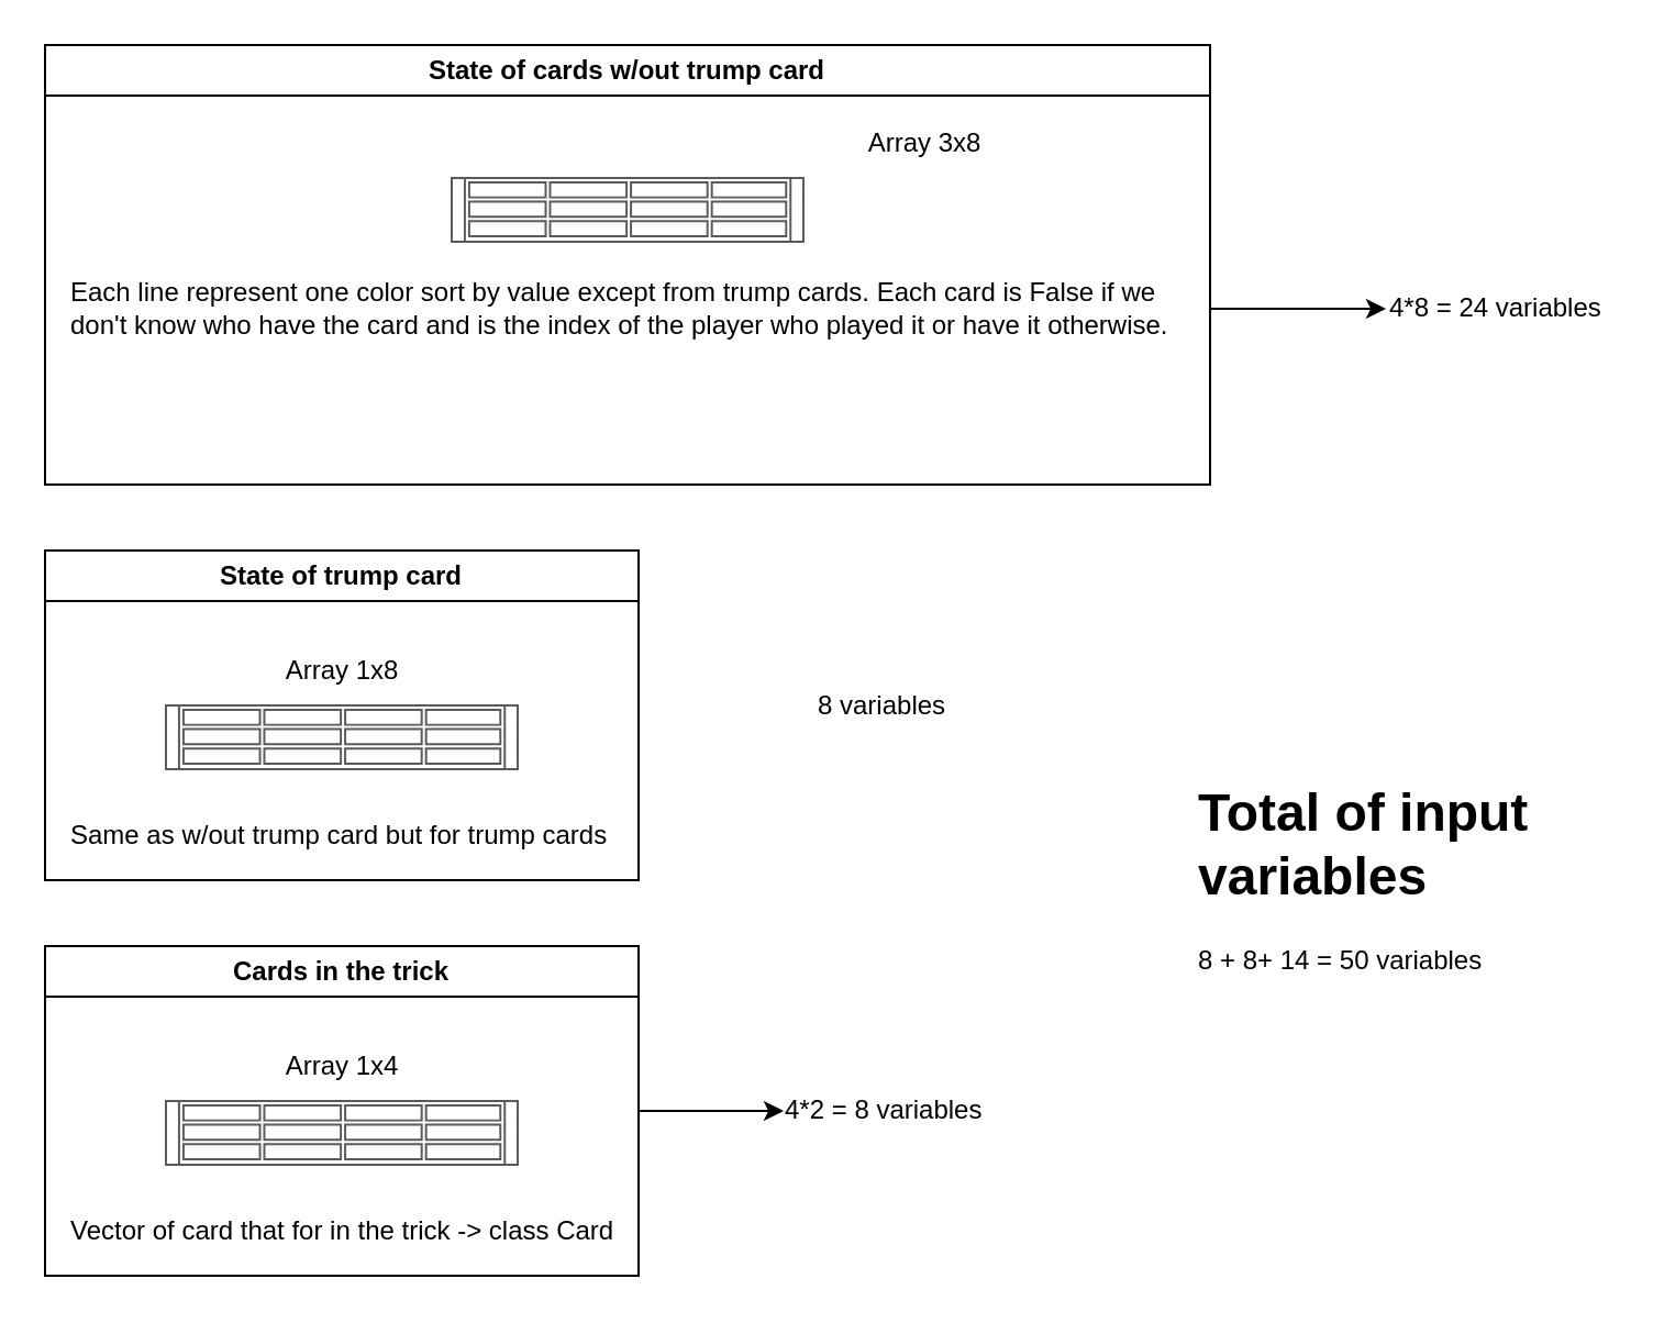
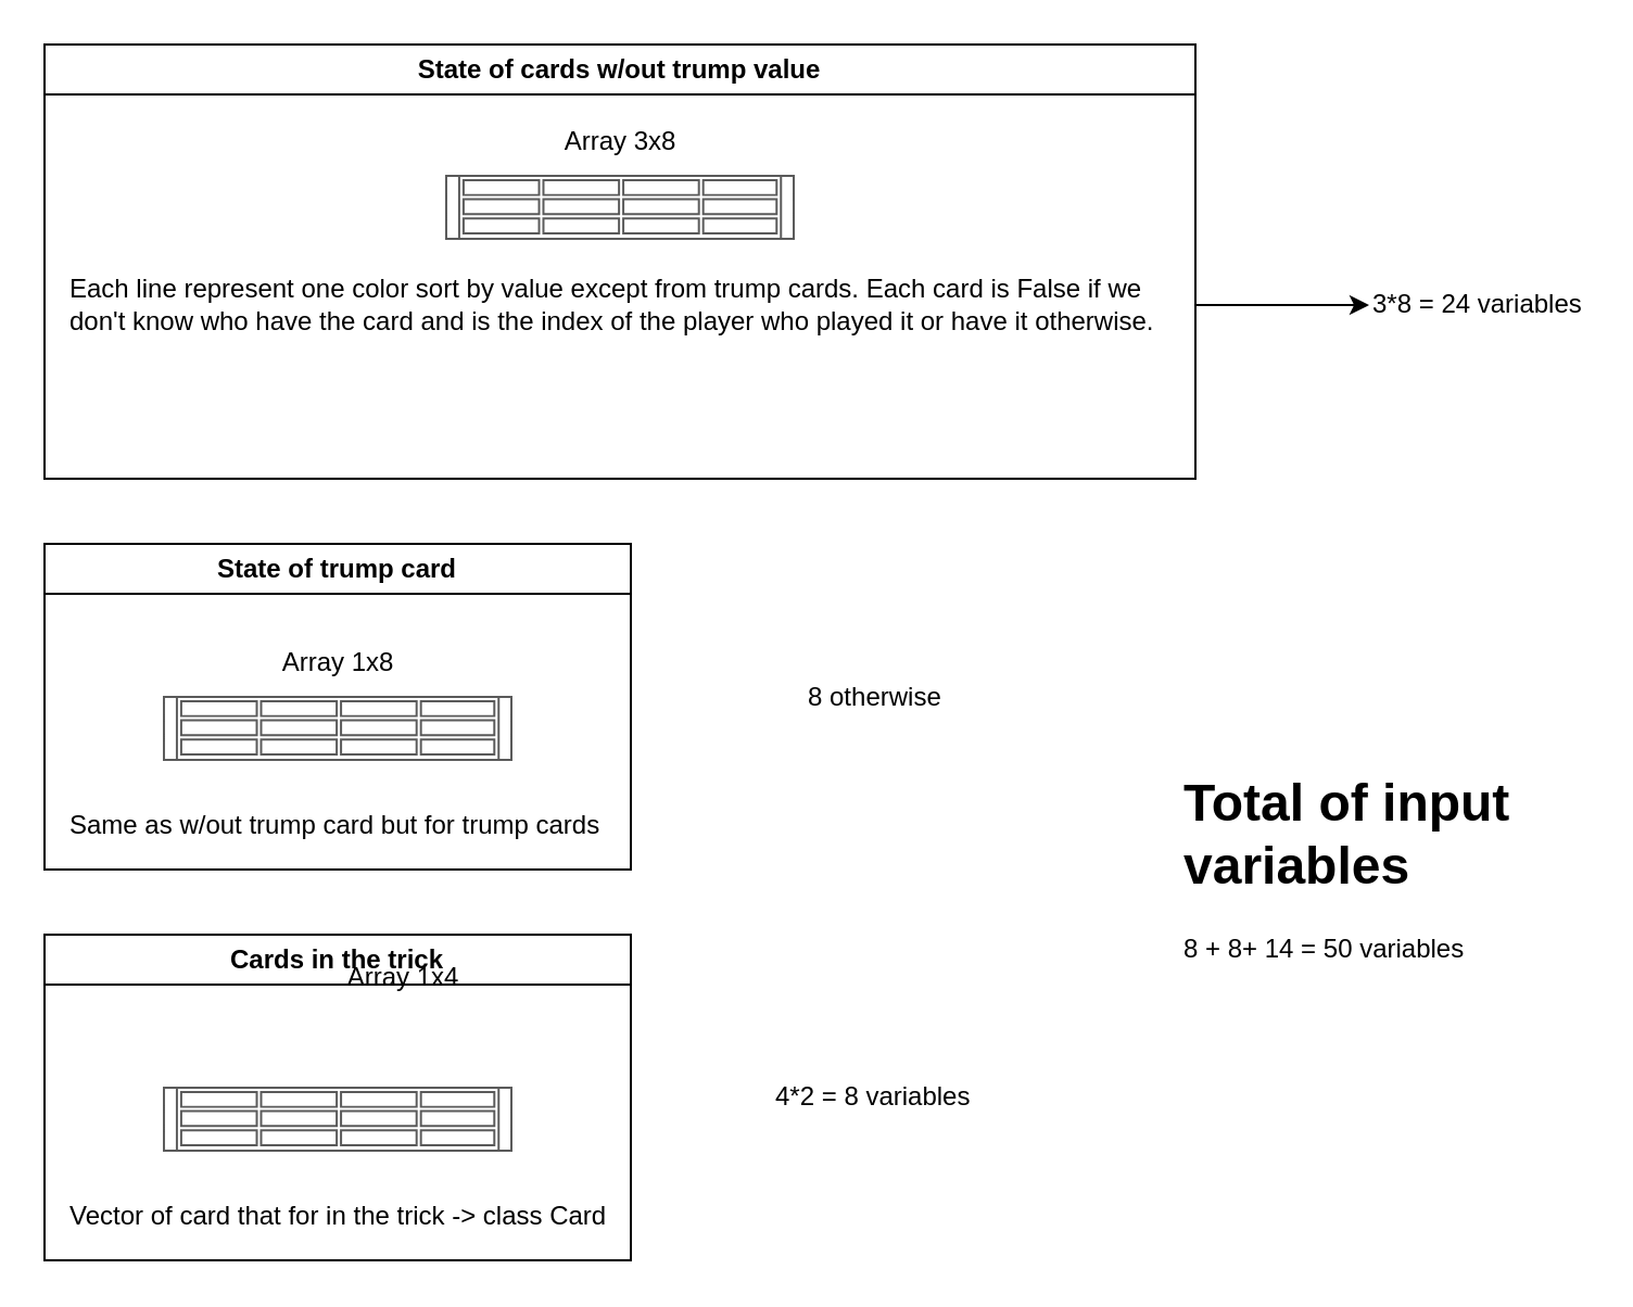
- <mxCell id="2" value="State of cards w/out trump card" style="swimlane;whiteSpace=wrap;html=1;startSize=23;" parent="1" vertex="1"><mxGeometry x="20" y="20" width="530" height="200" as="geometry" /></mxCell>
+ <mxCell id="2" value="State of cards w/out trump value" style="swimlane;whiteSpace=wrap;html=1;startSize=23;" parent="1" vertex="1"><mxGeometry x="20" y="20" width="530" height="200" as="geometry" /></mxCell>
- <mxCell id="3" value="Array 3x8" style="text;html=1;align=center;verticalAlign=middle;resizable=0;points=[];autosize=1;strokeColor=none;fillColor=none;" parent="2" vertex="1"><mxGeometry x="365" y="30" width="70" height="30" as="geometry" /></mxCell>
+ <mxCell id="3" value="Array 3x8" style="text;html=1;align=center;verticalAlign=middle;resizable=0;points=[];autosize=1;strokeColor=none;fillColor=none;" parent="2" vertex="1"><mxGeometry x="230" y="30" width="70" height="30" as="geometry" /></mxCell>
- <mxCell id="10" value="4*8 = 24 variables" style="text;html=1;align=left;verticalAlign=middle;resizable=1;points=[];strokeColor=none;fillColor=none;movable=1;rotatable=1;deletable=1;editable=1;connectable=1;" parent="1" vertex="1"><mxGeometry x="630" y="120" width="100" height="40" as="geometry" /></mxCell>
+ <mxCell id="10" value="3*8 = 24 variables" style="text;html=1;align=left;verticalAlign=middle;resizable=1;points=[];strokeColor=none;fillColor=none;movable=1;rotatable=1;deletable=1;editable=1;connectable=1;" parent="1" vertex="1"><mxGeometry x="630" y="120" width="100" height="40" as="geometry" /></mxCell>
- <mxCell id="12" value="8 variables" style="text;html=1;align=left;verticalAlign=middle;resizable=1;points=[];strokeColor=none;fillColor=none;movable=1;rotatable=1;deletable=1;editable=1;connectable=1;" parent="1" vertex="1"><mxGeometry x="370" y="301" width="60" height="40" as="geometry" /></mxCell>
+ <mxCell id="12" value="8 otherwise" style="text;html=1;align=left;verticalAlign=middle;resizable=1;points=[];strokeColor=none;fillColor=none;movable=1;rotatable=1;deletable=1;editable=1;connectable=1;" parent="1" vertex="1"><mxGeometry x="370" y="301" width="60" height="40" as="geometry" /></mxCell>
- <mxCell id="15" value="Array 1x4" style="text;html=1;align=center;verticalAlign=middle;resizable=0;points=[];autosize=1;strokeColor=none;fillColor=none;" parent="14" vertex="1"><mxGeometry x="100" y="40" width="70" height="30" as="geometry" /></mxCell>
+ <mxCell id="15" value="Array 1x4" style="text;html=1;align=center;verticalAlign=middle;resizable=0;points=[];autosize=1;strokeColor=none;fillColor=none;" parent="14" vertex="1"><mxGeometry x="130" y="5" width="70" height="30" as="geometry" /></mxCell>
- <mxCell id="13" style="edgeStyle=orthogonalEdgeStyle;rounded=0;orthogonalLoop=1;jettySize=auto;html=1;entryX=0.017;entryY=0.5;entryDx=0;entryDy=0;entryPerimeter=0;" parent="1" source="14" target="18" edge="1"><mxGeometry relative="1" as="geometry" /></mxCell>
